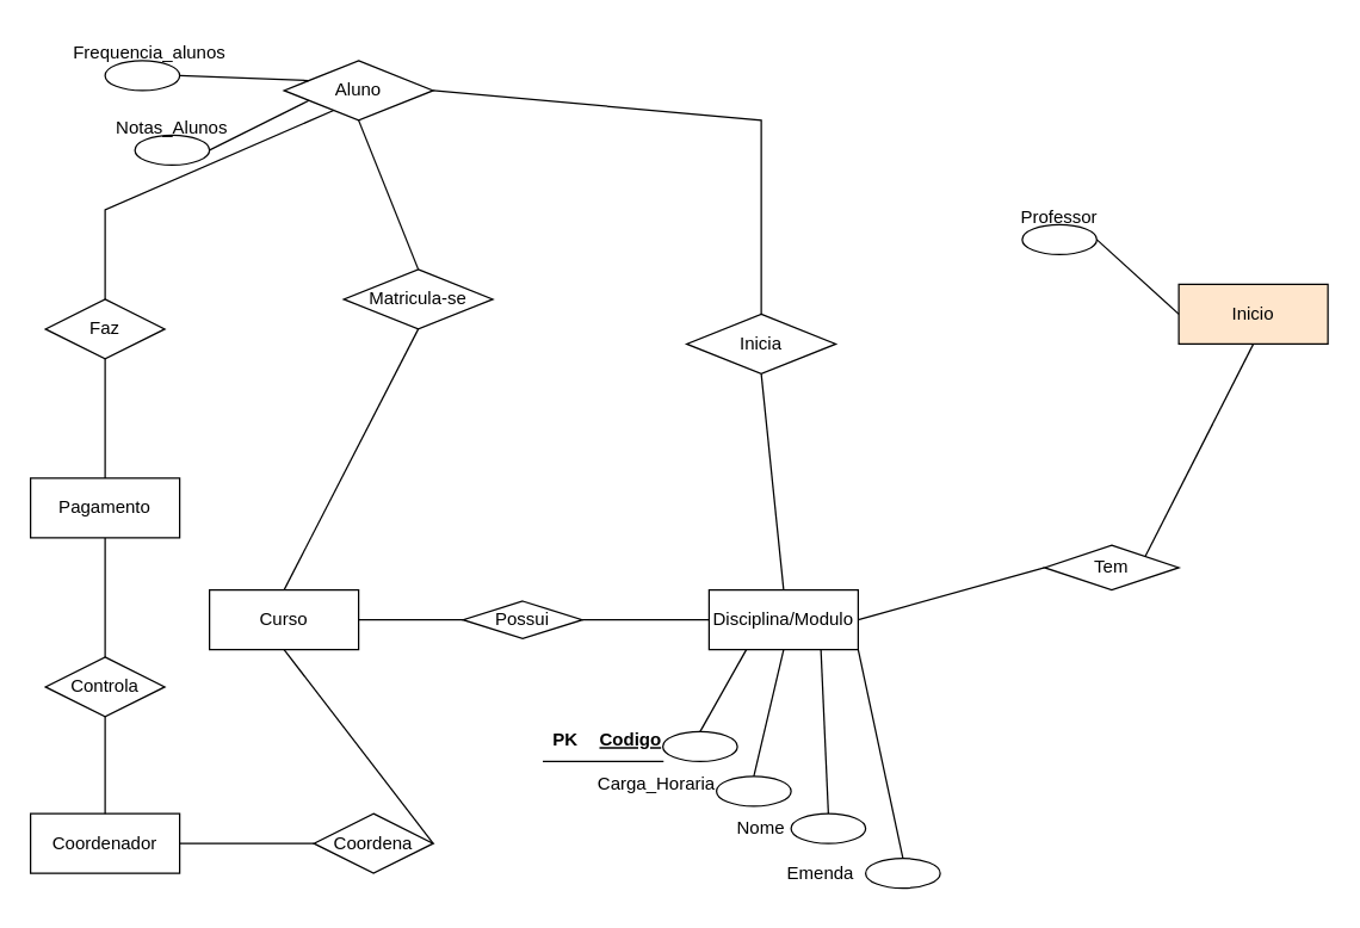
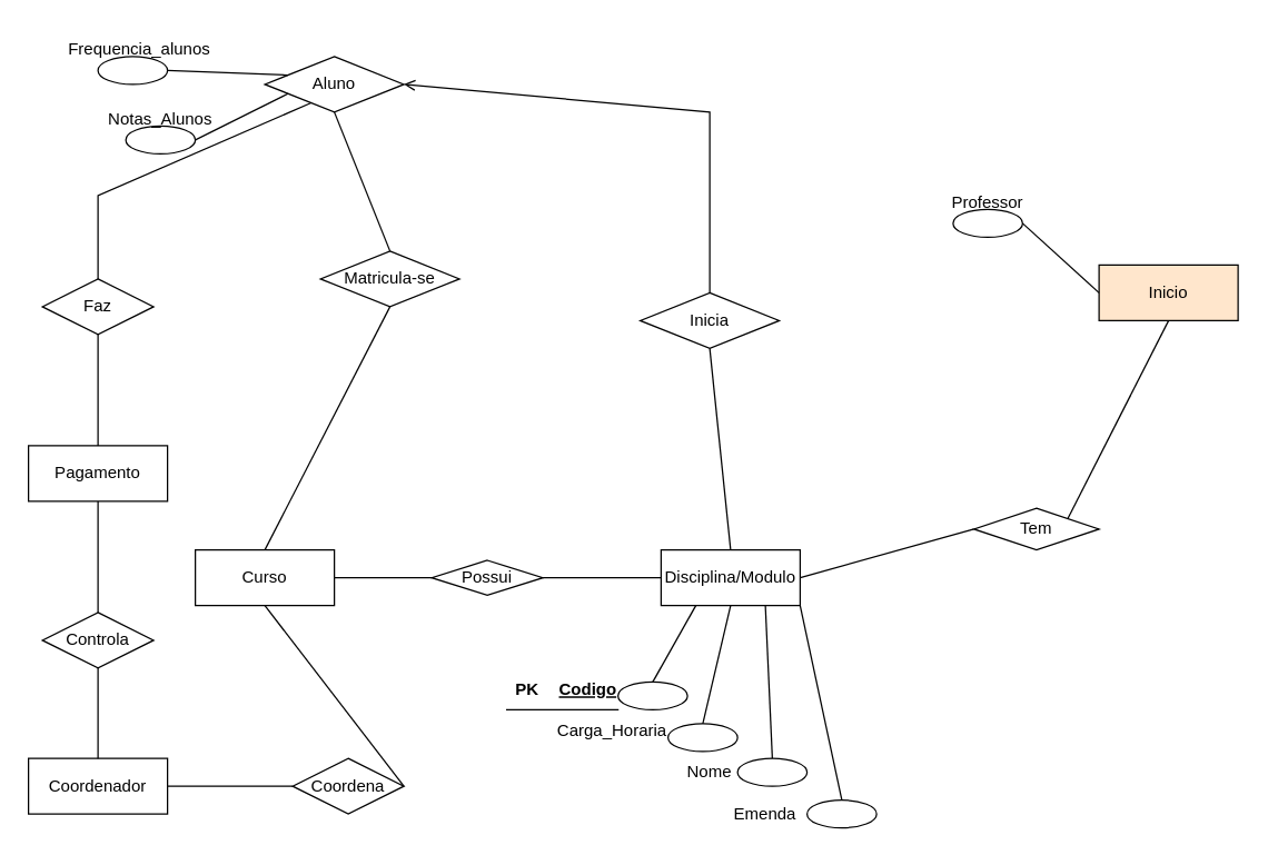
- <mxCell id="29" value="" style="endArrow=none;html=1;rounded=0;exitX=0.5;exitY=0;exitDx=0;exitDy=0;entryX=1;entryY=0.5;entryDx=0;entryDy=0;" edge="1" parent="1" source="28" target="10"><mxGeometry relative="1" as="geometry"><mxPoint x="290" y="190" as="sourcePoint" /><mxPoint x="250" y="90" as="targetPoint" /><Array as="points"><mxPoint x="510" y="80" /></Array></mxGeometry></mxCell>
+ <mxCell id="29" value="" style="endArrow=open;html=1;rounded=0;exitX=0.5;exitY=0;exitDx=0;exitDy=0;entryX=1;entryY=0.5;entryDx=0;entryDy=0;" edge="1" parent="1" source="28" target="10"><mxGeometry relative="1" as="geometry"><mxPoint x="290" y="190" as="sourcePoint" /><mxPoint x="250" y="90" as="targetPoint" /><Array as="points"><mxPoint x="510" y="80" /></Array></mxGeometry></mxCell>
